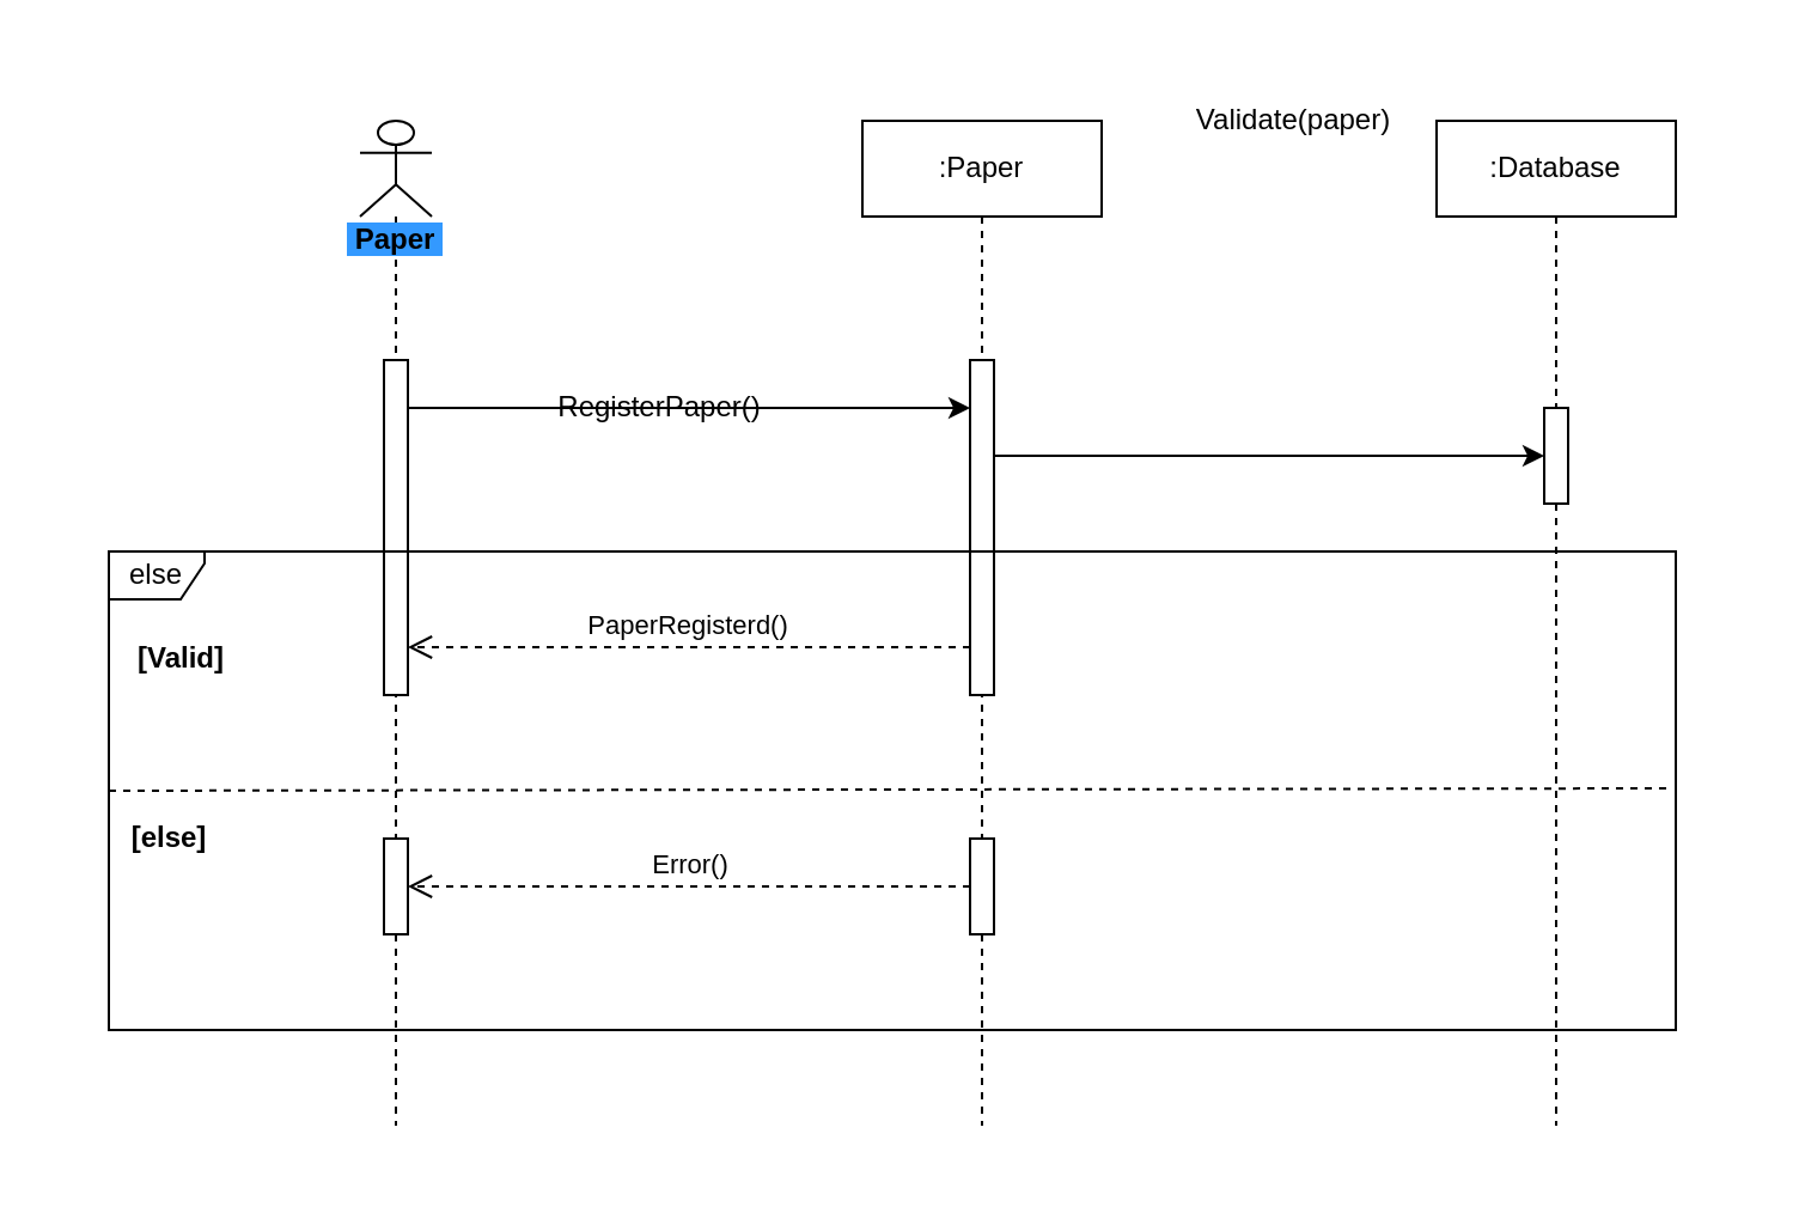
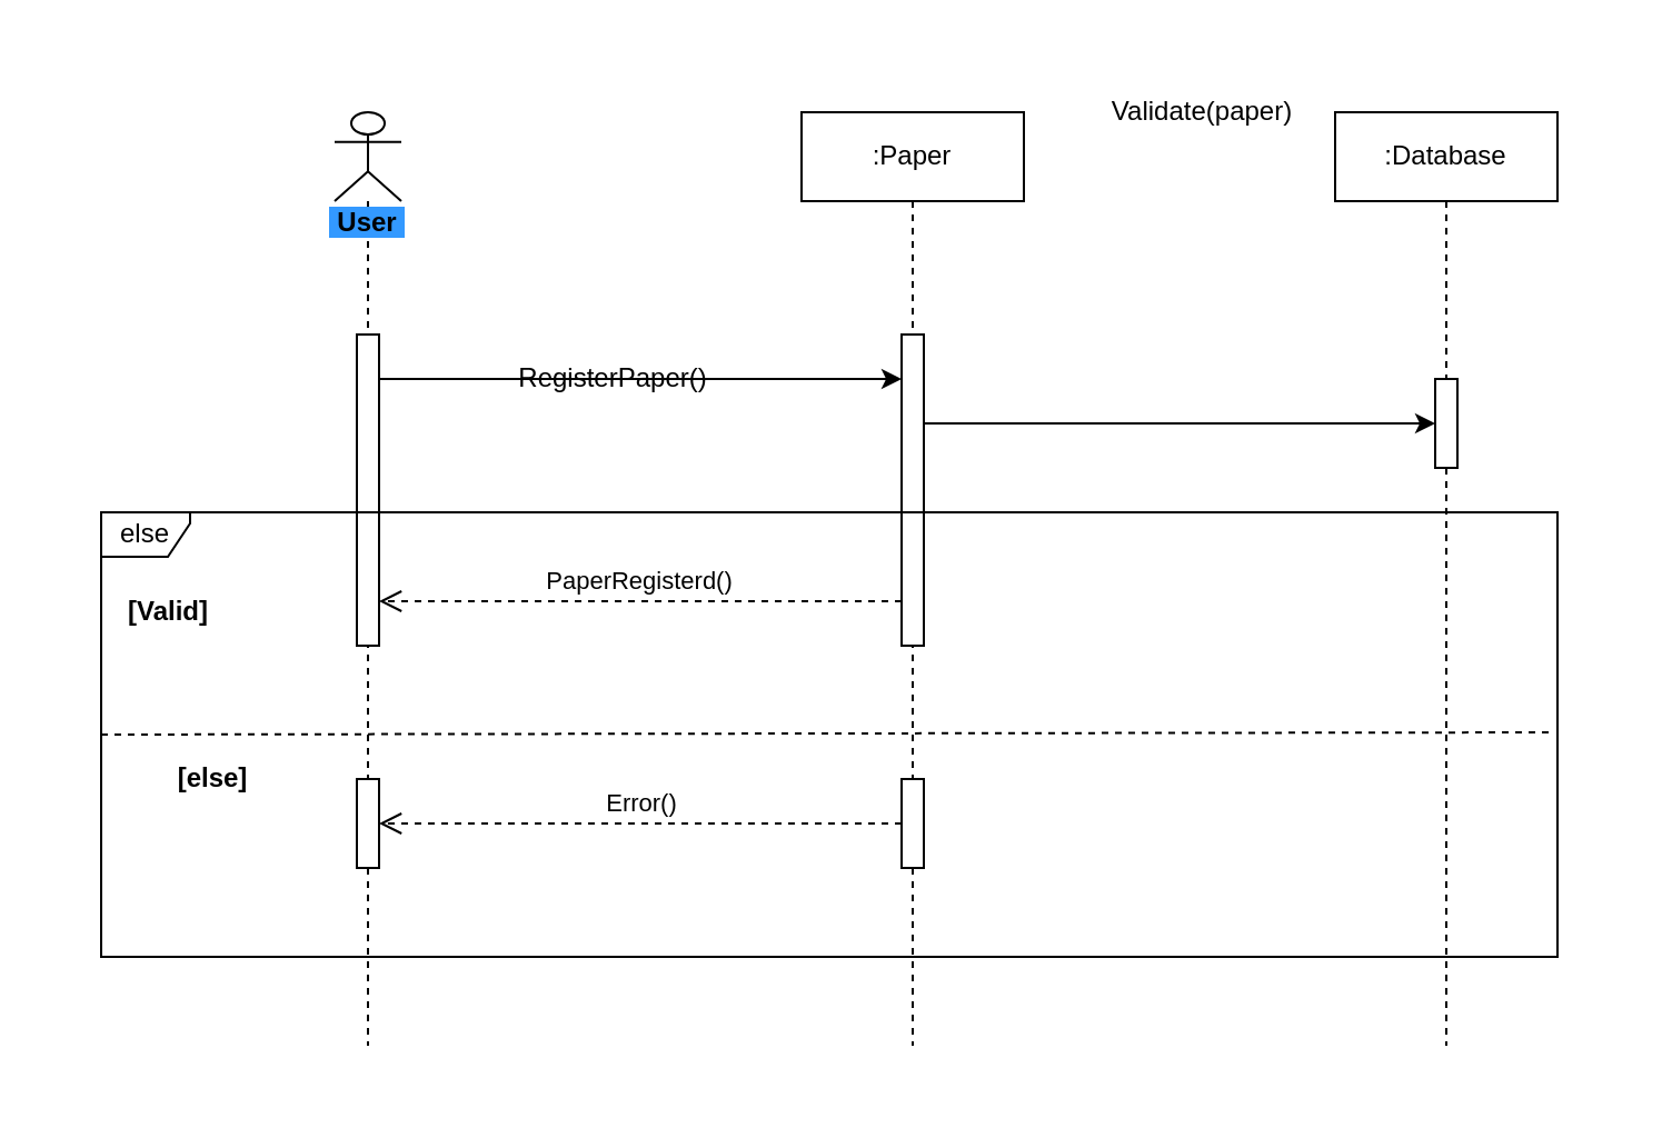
- <mxCell id="3" value="&lt;b style=&quot;background-color: rgb(51 , 153 , 255)&quot;&gt;&amp;nbsp;Paper&amp;nbsp;&lt;/b&gt;" style="shape=umlLifeline;participant=umlActor;perimeter=lifelinePerimeter;whiteSpace=wrap;html=1;container=1;collapsible=0;recursiveResize=0;verticalAlign=top;spacingTop=36;outlineConnect=0;" vertex="1" parent="1"><mxGeometry x="150" y="50" width="30" height="420" as="geometry" /></mxCell>
+ <mxCell id="3" value="&lt;b style=&quot;background-color: rgb(51 , 153 , 255)&quot;&gt;&amp;nbsp;User&amp;nbsp;&lt;/b&gt;" style="shape=umlLifeline;participant=umlActor;perimeter=lifelinePerimeter;whiteSpace=wrap;html=1;container=1;collapsible=0;recursiveResize=0;verticalAlign=top;spacingTop=36;outlineConnect=0;" vertex="1" parent="1"><mxGeometry x="150" y="50" width="30" height="420" as="geometry" /></mxCell>
- <mxCell id="20" value="&lt;b&gt;[else]&lt;/b&gt;" style="text;html=1;align=center;verticalAlign=middle;resizable=0;points=[];autosize=1;" vertex="1" parent="1"><mxGeometry x="45" y="340" width="50" height="20" as="geometry" /></mxCell>
+ <mxCell id="20" value="&lt;b&gt;[else]&lt;/b&gt;" style="text;html=1;align=center;verticalAlign=middle;resizable=0;points=[];autosize=1;" vertex="1" parent="1"><mxGeometry x="70" y="340" width="50" height="20" as="geometry" /></mxCell>
